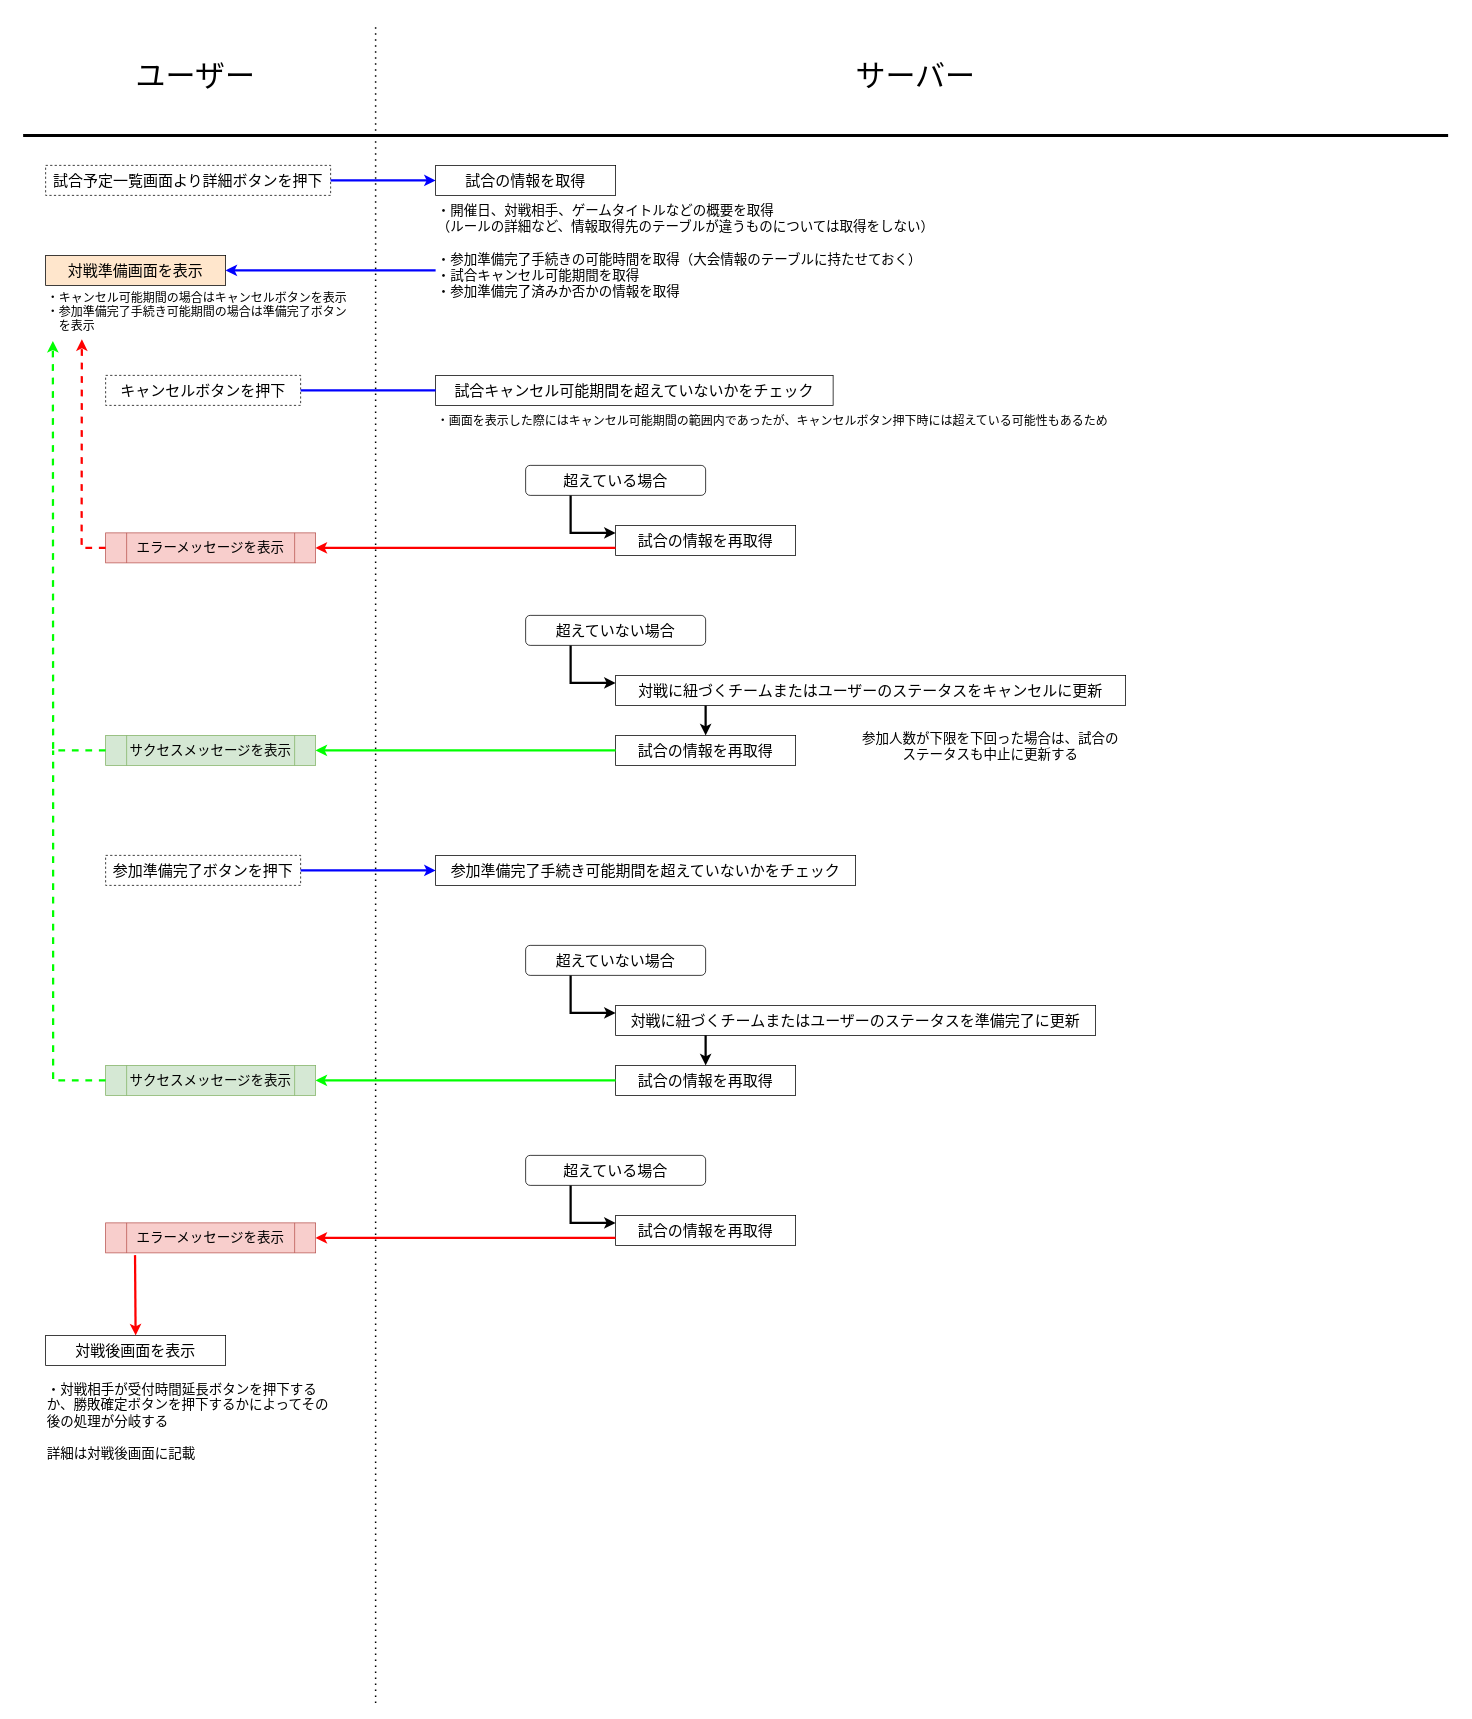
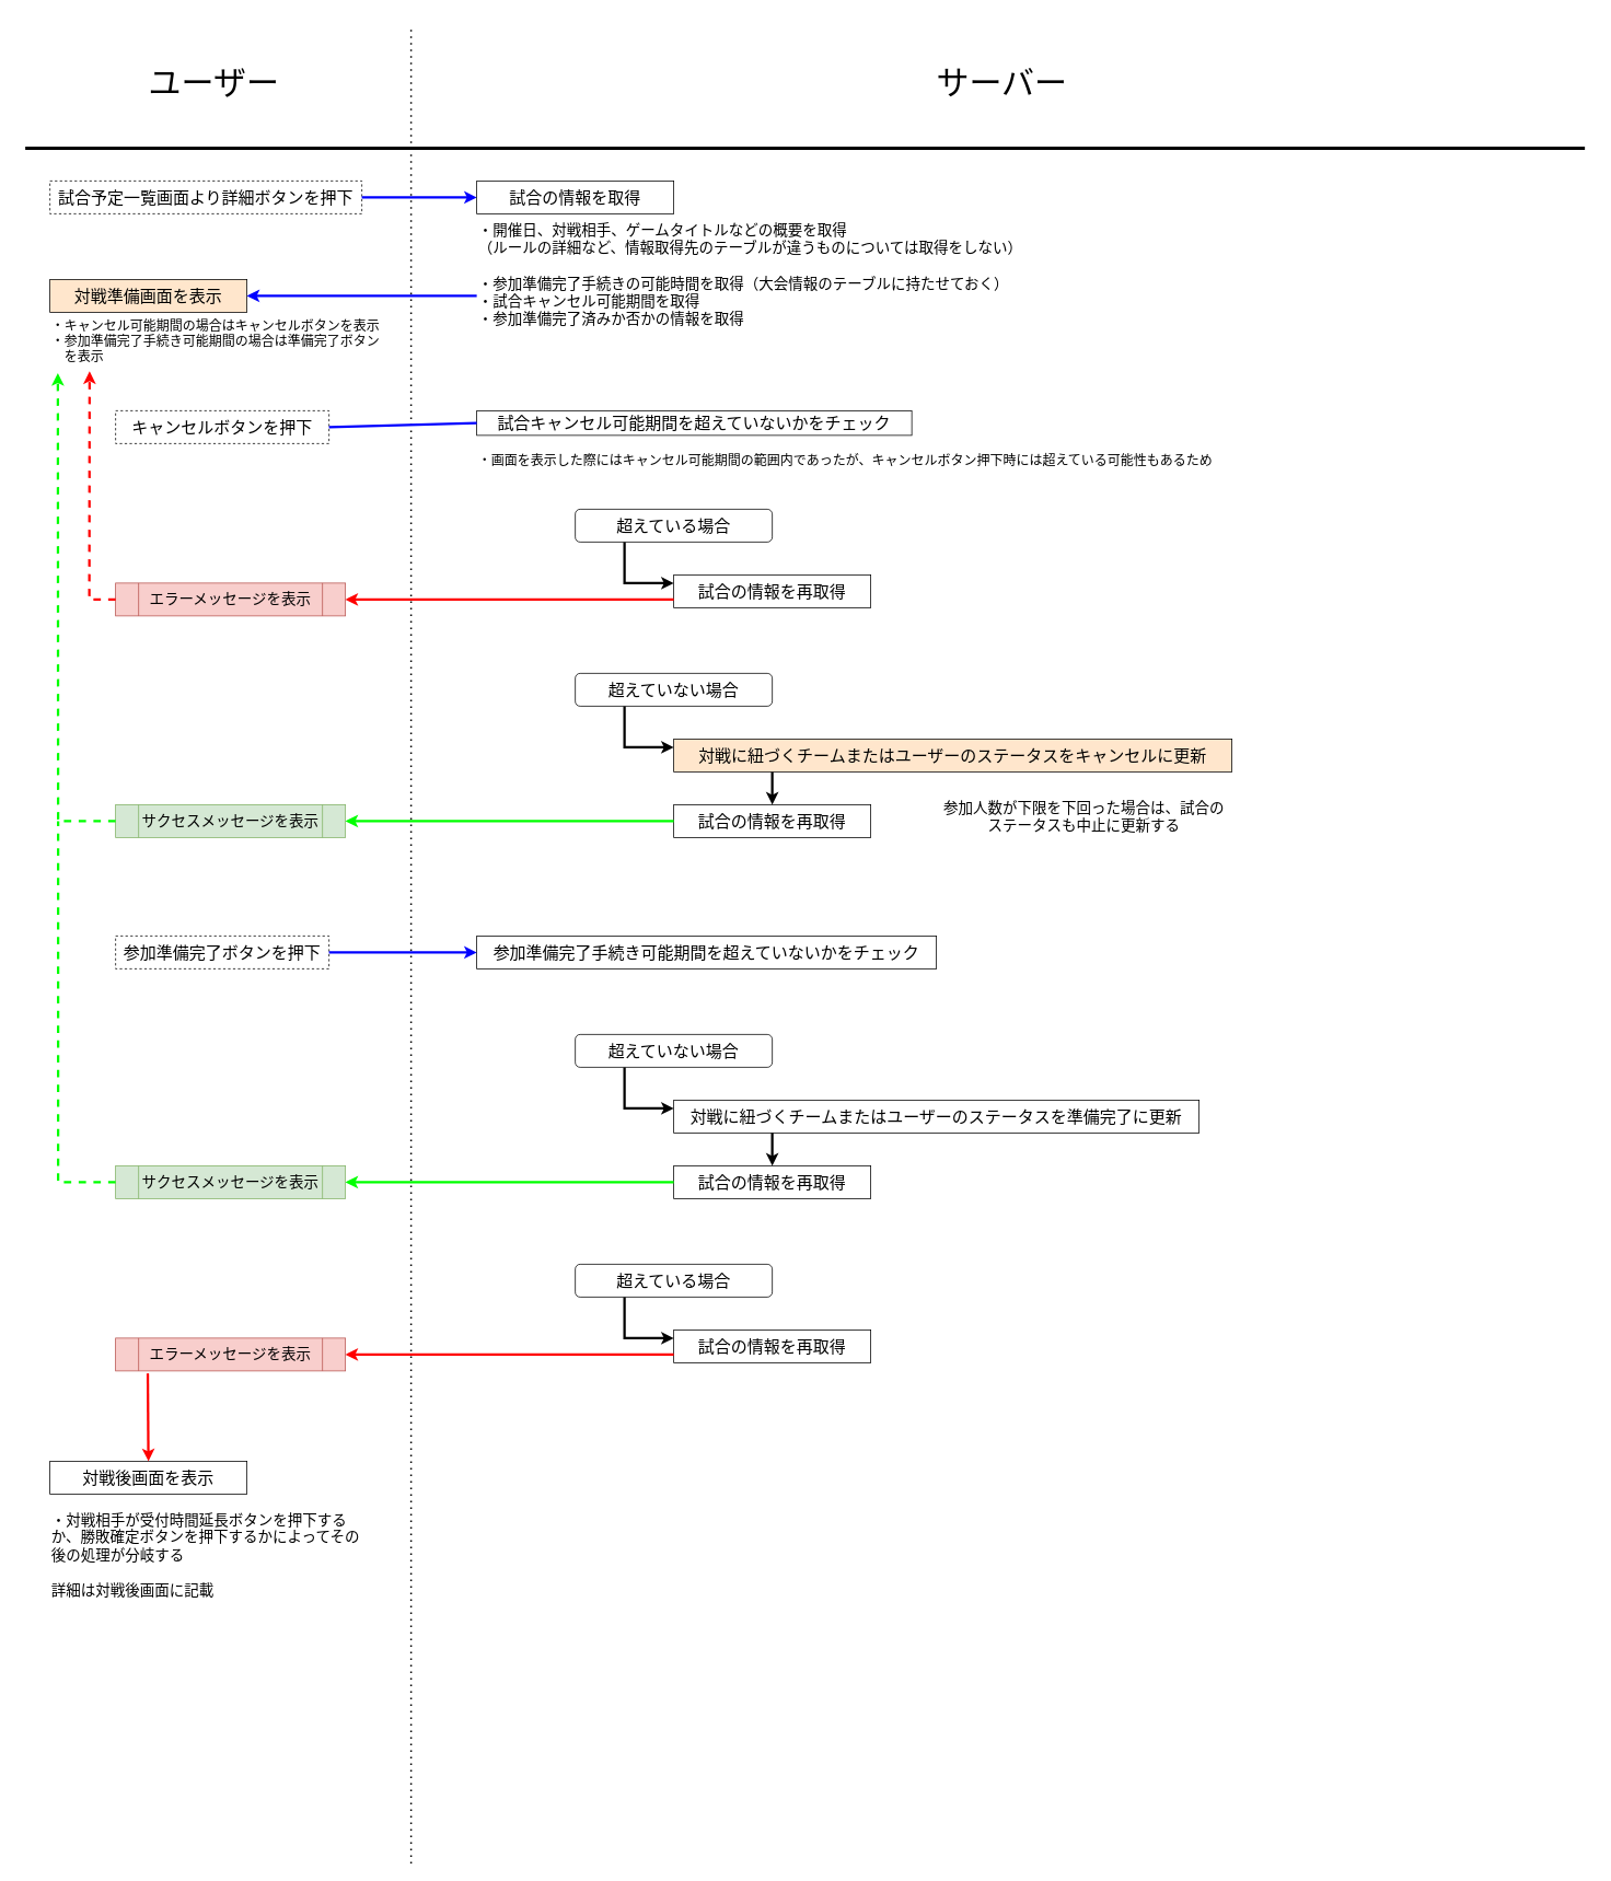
- <mxCell id="14" value="試合キャンセル可能期間を超えていないかをチェック" style="rounded=0;whiteSpace=wrap;html=1;fontSize=20;" parent="1" vertex="1"><mxGeometry x="580" y="500" width="530" height="40" as="geometry" /></mxCell>
+ <mxCell id="14" value="試合キャンセル可能期間を超えていないかをチェック" style="rounded=0;whiteSpace=wrap;html=1;fontSize=20;" parent="1" vertex="1"><mxGeometry x="580" y="500" width="530" height="30" as="geometry" /></mxCell>
- <mxCell id="43" value="対戦に紐づくチームまたはユーザーのステータスをキャンセルに更新" style="rounded=0;whiteSpace=wrap;html=1;fontSize=20;" parent="1" vertex="1"><mxGeometry x="820" y="900" width="680" height="40" as="geometry" /></mxCell>
+ <mxCell id="43" value="対戦に紐づくチームまたはユーザーのステータスをキャンセルに更新" style="rounded=0;whiteSpace=wrap;html=1;fontSize=20;fillColor=#ffe6cc;" parent="1" vertex="1"><mxGeometry x="820" y="900" width="680" height="40" as="geometry" /></mxCell>
